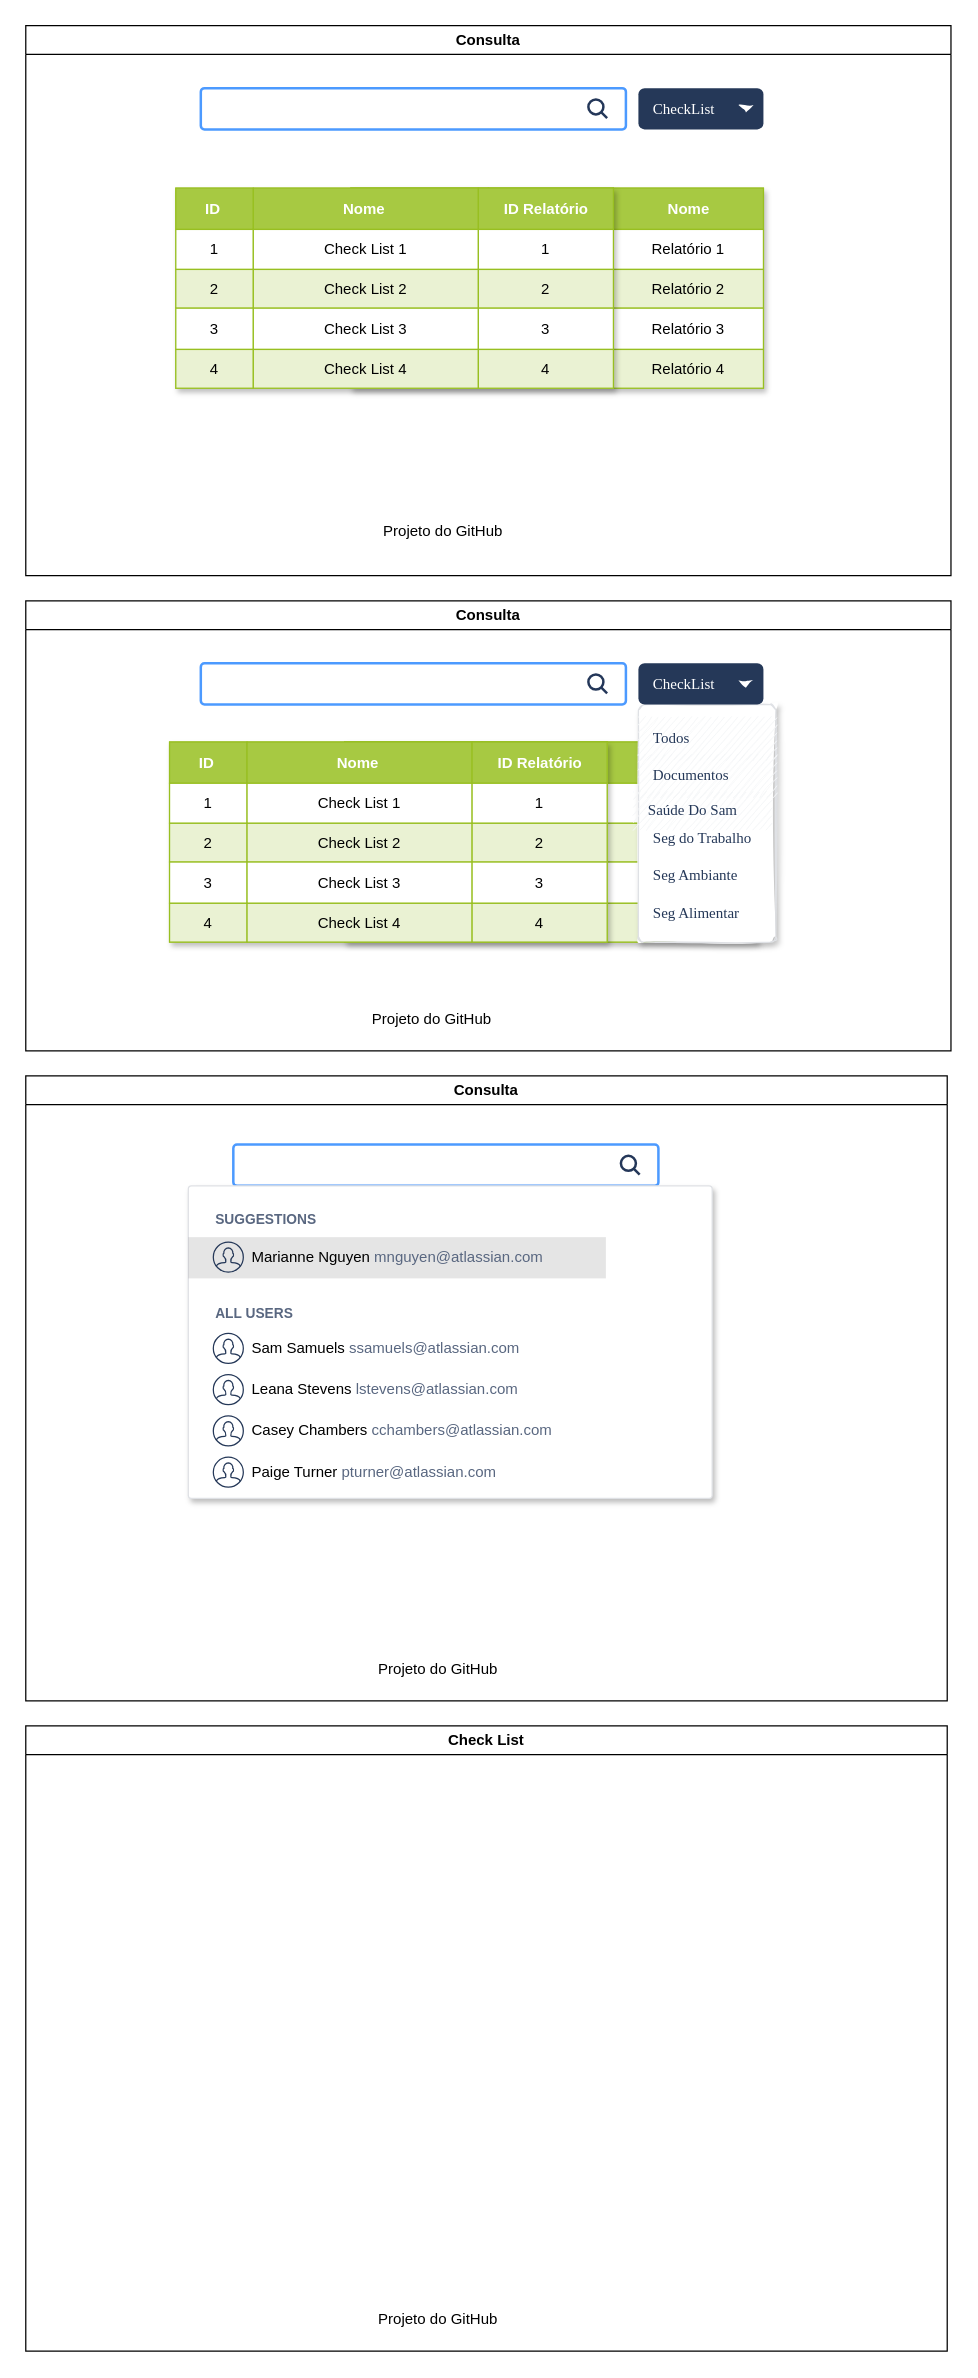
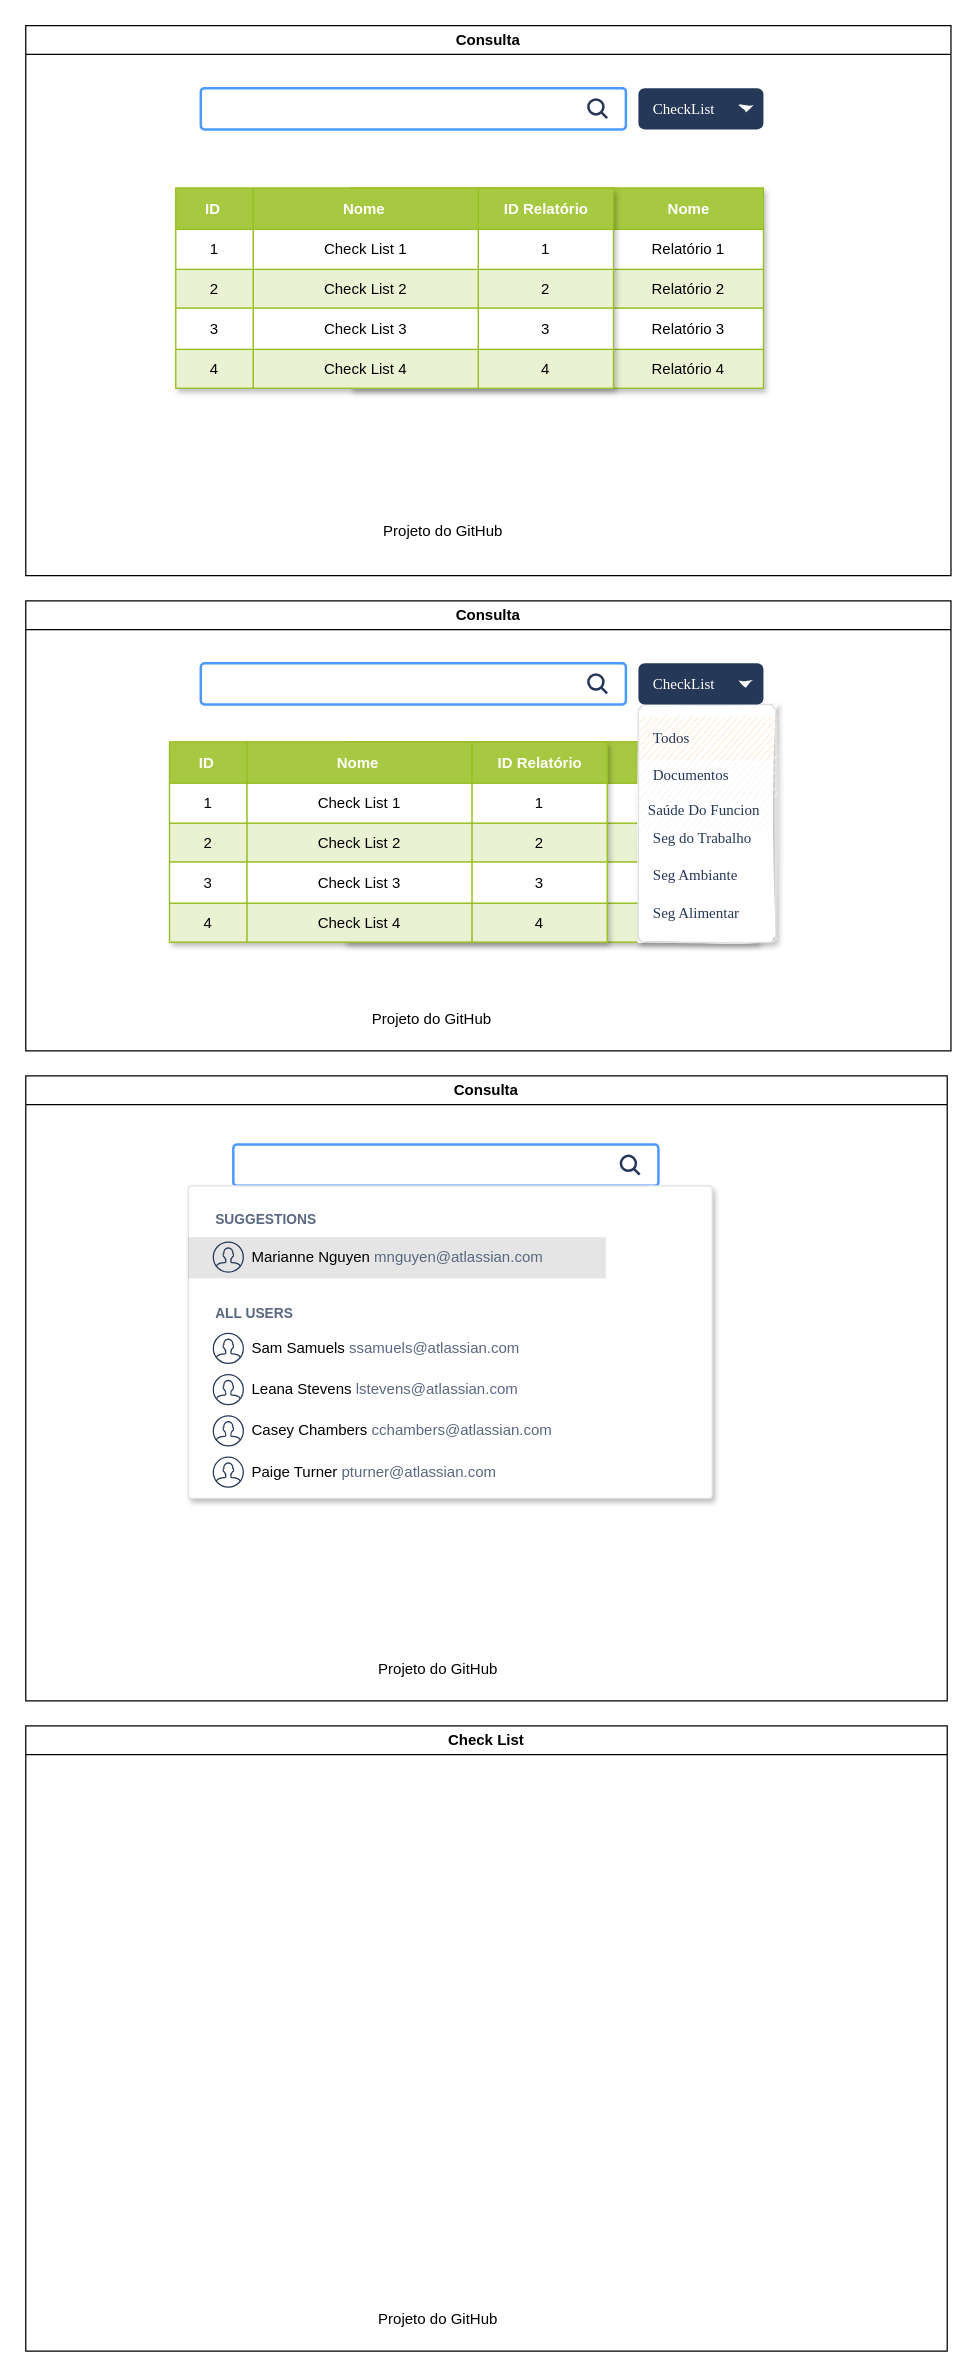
- <mxCell id="113" value="Todos" style="rounded=0;fillColor=#F4F5F7;strokeColor=none;shadow=0;html=1;align=left;fontSize=12;spacingLeft=10;fontColor=#253858;resizeWidth=1;sketch=1;hachureGap=4;pointerEvents=0;fontFamily=Architects Daughter;fontSource=https%3A%2F%2Ffonts.googleapis.com%2Fcss%3Ffamily%3DArchitects%2BDaughter;" vertex="1" parent="107"><mxGeometry y="10" width="110" height="33" as="geometry" /></mxCell>
+ <mxCell id="113" value="Todos" style="rounded=0;fillColor=#ffe6cc;strokeColor=none;shadow=0;html=1;align=left;fontSize=12;spacingLeft=10;fontColor=#253858;resizeWidth=1;sketch=1;hachureGap=4;pointerEvents=0;fontFamily=Architects Daughter;fontSource=https%3A%2F%2Ffonts.googleapis.com%2Fcss%3Ffamily%3DArchitects%2BDaughter;" vertex="1" parent="107"><mxGeometry y="10" width="110" height="33" as="geometry" /></mxCell>
- <mxCell id="112" value="Saúde Do Sam" style="rounded=0;fillColor=#F4F5F7;strokeColor=none;shadow=0;html=1;align=left;fontSize=12;spacingLeft=10;fontColor=#253858;resizeWidth=1;sketch=1;hachureGap=4;pointerEvents=0;fontFamily=Architects Daughter;fontSource=https%3A%2F%2Ffonts.googleapis.com%2Fcss%3Ffamily%3DArchitects%2BDaughter;" vertex="1" parent="107"><mxGeometry x="-4" y="70" width="110" height="30" as="geometry" /></mxCell>
+ <mxCell id="112" value="Saúde Do Funcion" style="rounded=0;fillColor=#F4F5F7;strokeColor=none;shadow=0;html=1;align=left;fontSize=12;spacingLeft=10;fontColor=#253858;resizeWidth=1;sketch=1;hachureGap=4;pointerEvents=0;fontFamily=Architects Daughter;fontSource=https%3A%2F%2Ffonts.googleapis.com%2Fcss%3Ffamily%3DArchitects%2BDaughter;" vertex="1" parent="107"><mxGeometry x="-4" y="70" width="110" height="30" as="geometry" /></mxCell>
